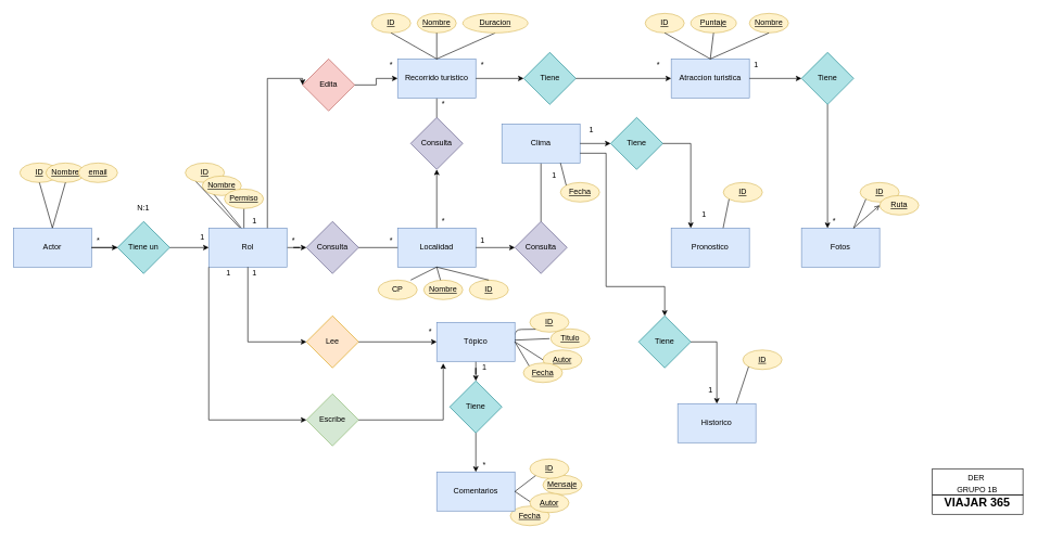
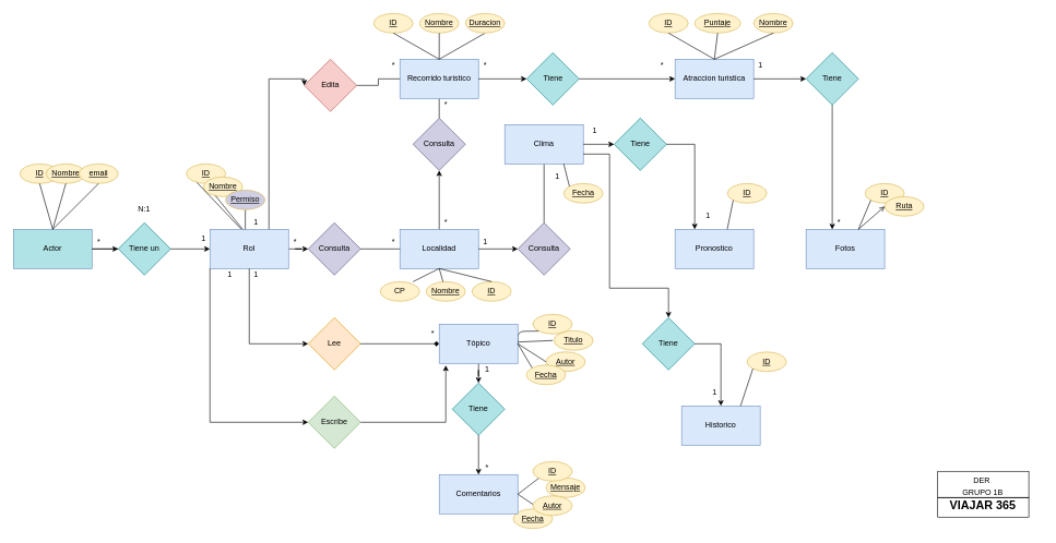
- <mxCell id="103" value="&lt;u&gt;Duracion&lt;/u&gt;" style="ellipse;whiteSpace=wrap;html=1;fillColor=#fff2cc;strokeColor=#d6b656;" parent="1" vertex="1"><mxGeometry x="710" y="20" width="100" height="30" as="geometry" /></mxCell>
+ <mxCell id="103" value="&lt;u&gt;Duracion&lt;/u&gt;" style="ellipse;whiteSpace=wrap;html=1;fillColor=#fff2cc;strokeColor=#d6b656;" parent="1" vertex="1"><mxGeometry x="710" y="20" width="60" height="30" as="geometry" /></mxCell>
- <mxCell id="49" style="edgeStyle=orthogonalEdgeStyle;rounded=0;orthogonalLoop=1;jettySize=auto;html=1;exitX=1;exitY=0.5;exitDx=0;exitDy=0;entryX=0;entryY=0.5;entryDx=0;entryDy=0;" parent="1" source="21" target="44" edge="1"><mxGeometry x="30" y="120" as="geometry" /></mxCell>
+ <mxCell id="49" style="edgeStyle=orthogonalEdgeStyle;rounded=0;orthogonalLoop=1;jettySize=auto;html=1;exitX=1;exitY=0.5;exitDx=0;exitDy=0;entryX=0;entryY=0.5;entryDx=0;entryDy=0;endArrow=none;" parent="1" source="21" target="44" edge="1"><mxGeometry x="30" y="120" as="geometry" /></mxCell>
- <mxCell id="89" value="&lt;u&gt;Permiso&lt;/u&gt;" style="ellipse;whiteSpace=wrap;html=1;fillColor=#fff2cc;strokeColor=#d6b656;" parent="1" vertex="1"><mxGeometry x="344" y="290" width="60" height="30" as="geometry" /></mxCell>
+ <mxCell id="89" value="&lt;u&gt;Permiso&lt;/u&gt;" style="ellipse;whiteSpace=wrap;html=1;fillColor=#d0cee2;strokeColor=#d6b656;" parent="1" vertex="1"><mxGeometry x="344" y="290" width="60" height="30" as="geometry" /></mxCell>
+ <mxCell id="86" value="" style="endArrow=none;html=1;entryX=0.5;entryY=1;entryDx=0;entryDy=0;exitX=0.5;exitY=0;exitDx=0;exitDy=0;" parent="1" source="64" target="83" edge="1"><mxGeometry width="50" height="50" relative="1" as="geometry"><mxPoint x="150" y="330" as="sourcePoint" /><mxPoint x="200" y="280" as="targetPoint" /></mxGeometry></mxCell>
- <mxCell id="64" value="Actor" style="rounded=0;whiteSpace=wrap;html=1;fillColor=#dae8fc;strokeColor=#6c8ebf;" parent="63" vertex="1"><mxGeometry width="120" height="60" as="geometry" /></mxCell>
+ <mxCell id="64" value="Actor" style="rounded=0;whiteSpace=wrap;html=1;fillColor=#b0e3e6;strokeColor=#6c8ebf;" parent="63" vertex="1"><mxGeometry width="120" height="60" as="geometry" /></mxCell>
- <mxCell id="50" style="edgeStyle=orthogonalEdgeStyle;rounded=0;orthogonalLoop=1;jettySize=auto;html=1;exitX=1;exitY=0.5;exitDx=0;exitDy=0;entryX=0;entryY=0.5;entryDx=0;entryDy=0;" parent="1" source="13" target="132" edge="1"><mxGeometry x="30" y="120" as="geometry"><mxPoint x="660" y="525" as="targetPoint" /></mxGeometry></mxCell>
+ <mxCell id="50" style="edgeStyle=orthogonalEdgeStyle;rounded=0;orthogonalLoop=1;jettySize=auto;html=1;exitX=1;exitY=0.5;exitDx=0;exitDy=0;entryX=0;entryY=0.5;entryDx=0;entryDy=0;endArrow=diamond;" parent="1" source="13" target="132" edge="1"><mxGeometry x="30" y="120" as="geometry"><mxPoint x="660" y="525" as="targetPoint" /></mxGeometry></mxCell>
